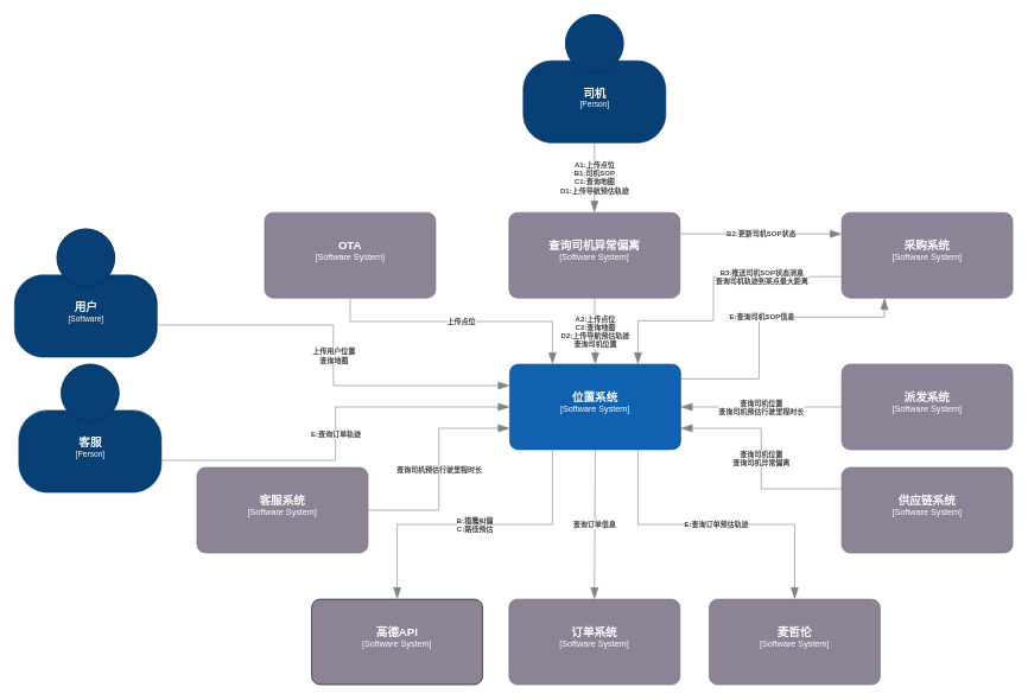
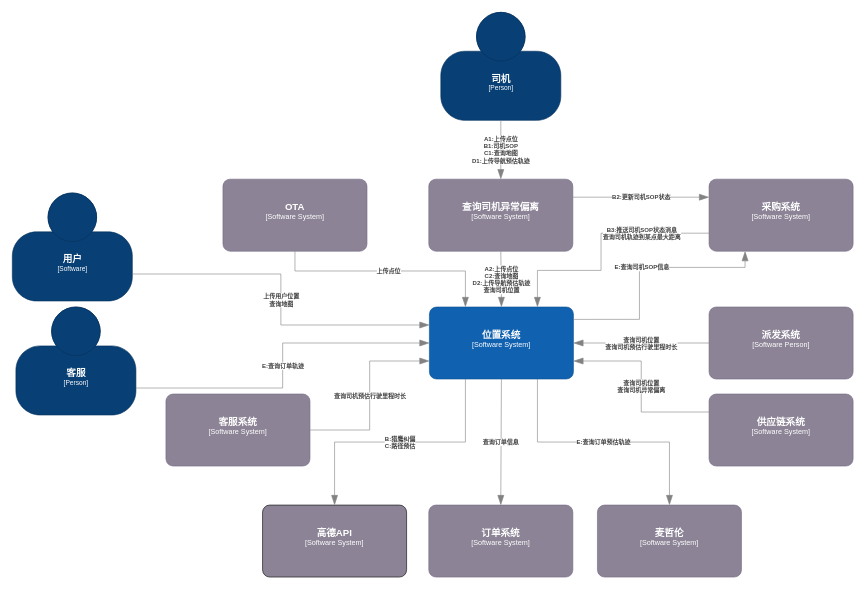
- <mxCell id="19" value="&lt;font style=&quot;font-size: 16px&quot;&gt;&lt;b&gt;派发系统&lt;/b&gt;&lt;/font&gt;&lt;div&gt;[Software System]&lt;/div&gt;&lt;br&gt;&lt;div&gt;&lt;font style=&quot;font-size: 11px&quot;&gt;&lt;font color=&quot;#cccccc&quot;&gt;&lt;/font&gt;&lt;/div&gt;" style="rounded=1;whiteSpace=wrap;html=1;labelBackgroundColor=none;fillColor=#8C8496;fontColor=#ffffff;align=center;arcSize=10;strokeColor=#736782;metaEdit=1;resizable=0;points=[[0.25,0,0],[0.5,0,0],[0.75,0,0],[1,0.25,0],[1,0.5,0],[1,0.75,0],[0.75,1,0],[0.5,1,0],[0.25,1,0],[0,0.75,0],[0,0.5,0],[0,0.25,0]];" vertex="1" parent="1"><mxGeometry x="1181" y="511" width="240" height="120" as="geometry" /></mxCell>
+ <mxCell id="19" value="&lt;font style=&quot;font-size: 16px&quot;&gt;&lt;b&gt;派发系统&lt;/b&gt;&lt;/font&gt;&lt;div&gt;[Software Person]&lt;/div&gt;&lt;br&gt;&lt;div&gt;&lt;font style=&quot;font-size: 11px&quot;&gt;&lt;font color=&quot;#cccccc&quot;&gt;&lt;/font&gt;&lt;/div&gt;" style="rounded=1;whiteSpace=wrap;html=1;labelBackgroundColor=none;fillColor=#8C8496;fontColor=#ffffff;align=center;arcSize=10;strokeColor=#736782;metaEdit=1;resizable=0;points=[[0.25,0,0],[0.5,0,0],[0.75,0,0],[1,0.25,0],[1,0.5,0],[1,0.75,0],[0.75,1,0],[0.5,1,0],[0.25,1,0],[0,0.75,0],[0,0.5,0],[0,0.25,0]];" vertex="1" parent="1"><mxGeometry x="1181" y="511" width="240" height="120" as="geometry" /></mxCell>
